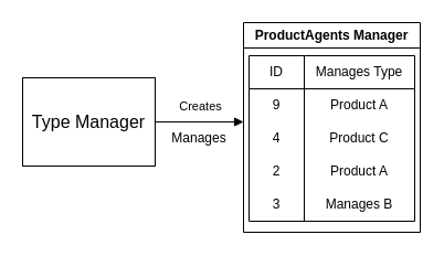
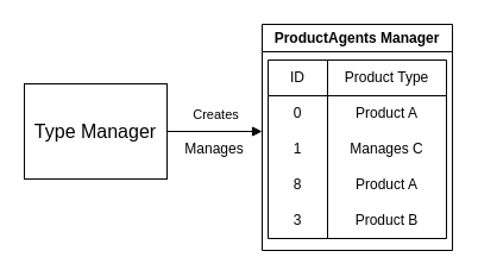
- <mxCell id="11" value="Manages Type" style="swimlane;fontStyle=0;childLayout=stackLayout;horizontal=1;startSize=30;horizontalStack=0;resizeParent=1;resizeParentMax=0;resizeLast=0;collapsible=1;marginBottom=0;whiteSpace=wrap;html=1;" parent="5" vertex="1"><mxGeometry x="55" y="30" width="100" height="150" as="geometry" /></mxCell>
+ <mxCell id="11" value="Product Type" style="swimlane;fontStyle=0;childLayout=stackLayout;horizontal=1;startSize=30;horizontalStack=0;resizeParent=1;resizeParentMax=0;resizeLast=0;collapsible=1;marginBottom=0;whiteSpace=wrap;html=1;" parent="5" vertex="1"><mxGeometry x="55" y="30" width="100" height="150" as="geometry" /></mxCell>
- <mxCell id="7" value="9" style="text;html=1;align=center;verticalAlign=middle;whiteSpace=wrap;rounded=0;" parent="6" vertex="1"><mxGeometry y="30" width="50" height="30" as="geometry" /></mxCell>
+ <mxCell id="7" value="0" style="text;html=1;align=center;verticalAlign=middle;whiteSpace=wrap;rounded=0;" parent="6" vertex="1"><mxGeometry y="30" width="50" height="30" as="geometry" /></mxCell>
- <mxCell id="8" value="4" style="text;html=1;align=center;verticalAlign=middle;whiteSpace=wrap;rounded=0;" parent="6" vertex="1"><mxGeometry y="60" width="50" height="30" as="geometry" /></mxCell>
+ <mxCell id="8" value="1" style="text;html=1;align=center;verticalAlign=middle;whiteSpace=wrap;rounded=0;" parent="6" vertex="1"><mxGeometry y="60" width="50" height="30" as="geometry" /></mxCell>
- <mxCell id="13" value="Product C" style="text;html=1;align=center;verticalAlign=middle;whiteSpace=wrap;rounded=0;" parent="11" vertex="1"><mxGeometry y="60" width="100" height="30" as="geometry" /></mxCell>
+ <mxCell id="13" value="Manages C" style="text;html=1;align=center;verticalAlign=middle;whiteSpace=wrap;rounded=0;" parent="11" vertex="1"><mxGeometry y="60" width="100" height="30" as="geometry" /></mxCell>
- <mxCell id="9" value="2" style="text;html=1;align=center;verticalAlign=middle;whiteSpace=wrap;rounded=0;" parent="6" vertex="1"><mxGeometry y="90" width="50" height="30" as="geometry" /></mxCell>
+ <mxCell id="9" value="8" style="text;html=1;align=center;verticalAlign=middle;whiteSpace=wrap;rounded=0;" parent="6" vertex="1"><mxGeometry y="90" width="50" height="30" as="geometry" /></mxCell>
- <mxCell id="15" value="Manages B" style="text;html=1;align=center;verticalAlign=middle;whiteSpace=wrap;rounded=0;" parent="11" vertex="1"><mxGeometry y="120" width="100" height="30" as="geometry" /></mxCell>
+ <mxCell id="15" value="Product B" style="text;html=1;align=center;verticalAlign=middle;whiteSpace=wrap;rounded=0;" parent="11" vertex="1"><mxGeometry y="120" width="100" height="30" as="geometry" /></mxCell>
